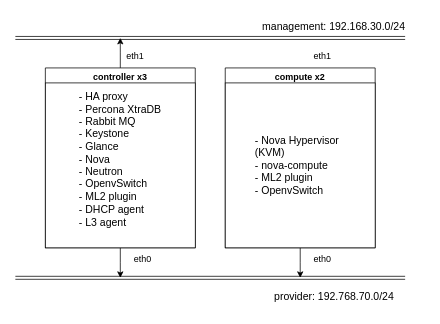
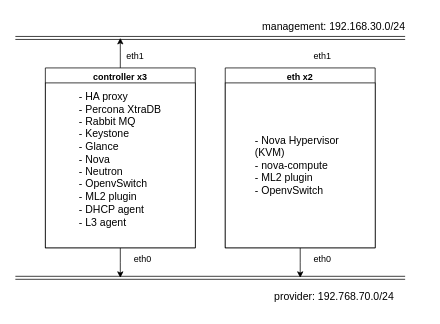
- <mxCell id="9" value="compute x2" style="swimlane;" vertex="1" parent="1"><mxGeometry x="300" y="90" width="200" height="240" as="geometry" /></mxCell>
+ <mxCell id="9" value="eth x2" style="swimlane;" vertex="1" parent="1"><mxGeometry x="300" y="90" width="200" height="240" as="geometry" /></mxCell>
